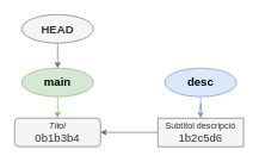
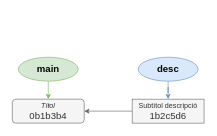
- <mxCell id="6" value="HEAD" style="ellipse;whiteSpace=wrap;html=1;fillColor=#f5f5f5;strokeColor=#666666;fontSize=16;fontStyle=1;fontColor=#333333;" parent="1" vertex="1"><mxGeometry x="30" y="20" width="100" height="40" as="geometry" /></mxCell>
- <mxCell id="5" style="edgeStyle=orthogonalEdgeStyle;rounded=0;orthogonalLoop=1;jettySize=auto;html=1;exitX=0.5;exitY=1;exitDx=0;exitDy=0;fillColor=#f5f5f5;strokeColor=#666666;entryX=0.5;entryY=0;entryDx=0;entryDy=0;" parent="1" source="6" target="4" edge="1"><mxGeometry relative="1" as="geometry" /></mxCell>
